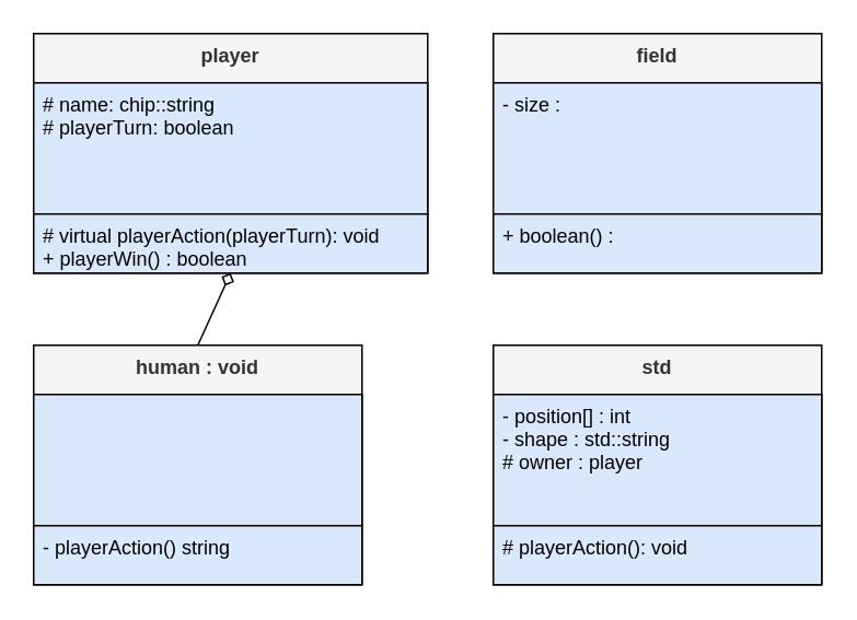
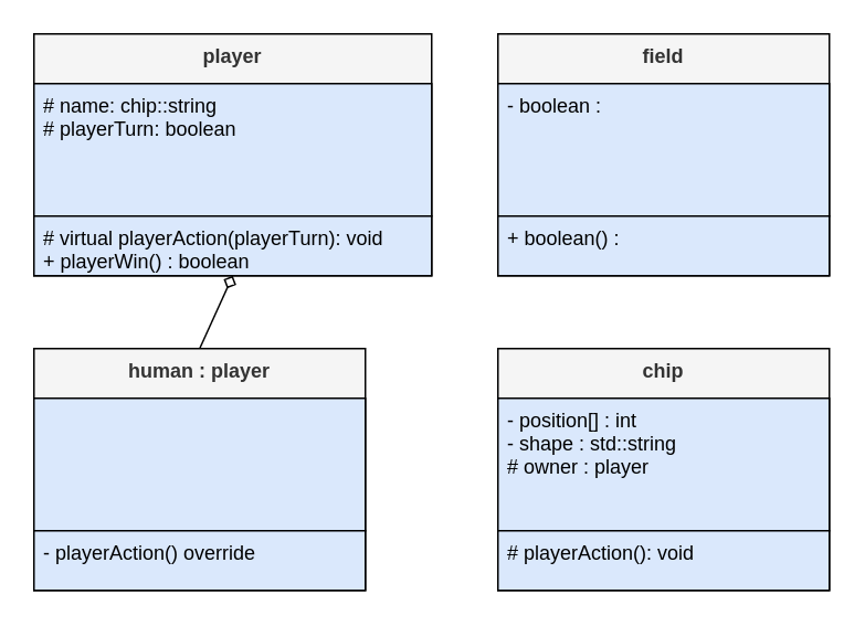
- <mxCell id="10" value="- size : " style="text;strokeColor=#000000;fillColor=#dae8fc;align=left;verticalAlign=top;spacingLeft=4;spacingRight=4;overflow=hidden;rotatable=0;points=[[0,0.5],[1,0.5]];portConstraint=eastwest;fontColor=#000000;" vertex="1" parent="9"><mxGeometry y="30" width="200" height="80" as="geometry" /></mxCell>
+ <mxCell id="10" value="- boolean : " style="text;strokeColor=#000000;fillColor=#dae8fc;align=left;verticalAlign=top;spacingLeft=4;spacingRight=4;overflow=hidden;rotatable=0;points=[[0,0.5],[1,0.5]];portConstraint=eastwest;fontColor=#000000;" vertex="1" parent="9"><mxGeometry y="30" width="200" height="80" as="geometry" /></mxCell>
- <mxCell id="5" value="human : void" style="swimlane;fontStyle=1;align=center;verticalAlign=top;childLayout=stackLayout;horizontal=1;startSize=30;horizontalStack=0;resizeParent=1;resizeParentMax=0;resizeLast=0;collapsible=1;marginBottom=0;fillColor=#f5f5f5;fontColor=#333333;strokeColor=#000000;" vertex="1" parent="1"><mxGeometry x="20" y="210" width="200" height="146" as="geometry" /></mxCell>
+ <mxCell id="5" value="human : player" style="swimlane;fontStyle=1;align=center;verticalAlign=top;childLayout=stackLayout;horizontal=1;startSize=30;horizontalStack=0;resizeParent=1;resizeParentMax=0;resizeLast=0;collapsible=1;marginBottom=0;fillColor=#f5f5f5;fontColor=#333333;strokeColor=#000000;" vertex="1" parent="1"><mxGeometry x="20" y="210" width="200" height="146" as="geometry" /></mxCell>
- <mxCell id="12" value="std" style="swimlane;fontStyle=1;align=center;verticalAlign=top;childLayout=stackLayout;horizontal=1;startSize=30;horizontalStack=0;resizeParent=1;resizeParentMax=0;resizeLast=0;collapsible=1;marginBottom=0;fillColor=#f5f5f5;fontColor=#333333;strokeColor=#000000;" vertex="1" parent="1"><mxGeometry x="300" y="210" width="200" height="146" as="geometry" /></mxCell>
+ <mxCell id="12" value="chip" style="swimlane;fontStyle=1;align=center;verticalAlign=top;childLayout=stackLayout;horizontal=1;startSize=30;horizontalStack=0;resizeParent=1;resizeParentMax=0;resizeLast=0;collapsible=1;marginBottom=0;fillColor=#f5f5f5;fontColor=#333333;strokeColor=#000000;" vertex="1" parent="1"><mxGeometry x="300" y="210" width="200" height="146" as="geometry" /></mxCell>
- <mxCell id="7" value="- playerAction() string" style="text;align=left;verticalAlign=top;spacingLeft=4;spacingRight=4;overflow=hidden;rotatable=0;points=[[0,0.5],[1,0.5]];portConstraint=eastwest;fillColor=#dae8fc;labelBorderColor=none;strokeColor=#000000;fontColor=#000000;labelBackgroundColor=none;" vertex="1" parent="5"><mxGeometry y="110" width="200" height="36" as="geometry" /></mxCell>
+ <mxCell id="7" value="- playerAction() override" style="text;align=left;verticalAlign=top;spacingLeft=4;spacingRight=4;overflow=hidden;rotatable=0;points=[[0,0.5],[1,0.5]];portConstraint=eastwest;fillColor=#dae8fc;labelBorderColor=none;strokeColor=#000000;fontColor=#000000;labelBackgroundColor=none;" vertex="1" parent="5"><mxGeometry y="110" width="200" height="36" as="geometry" /></mxCell>
